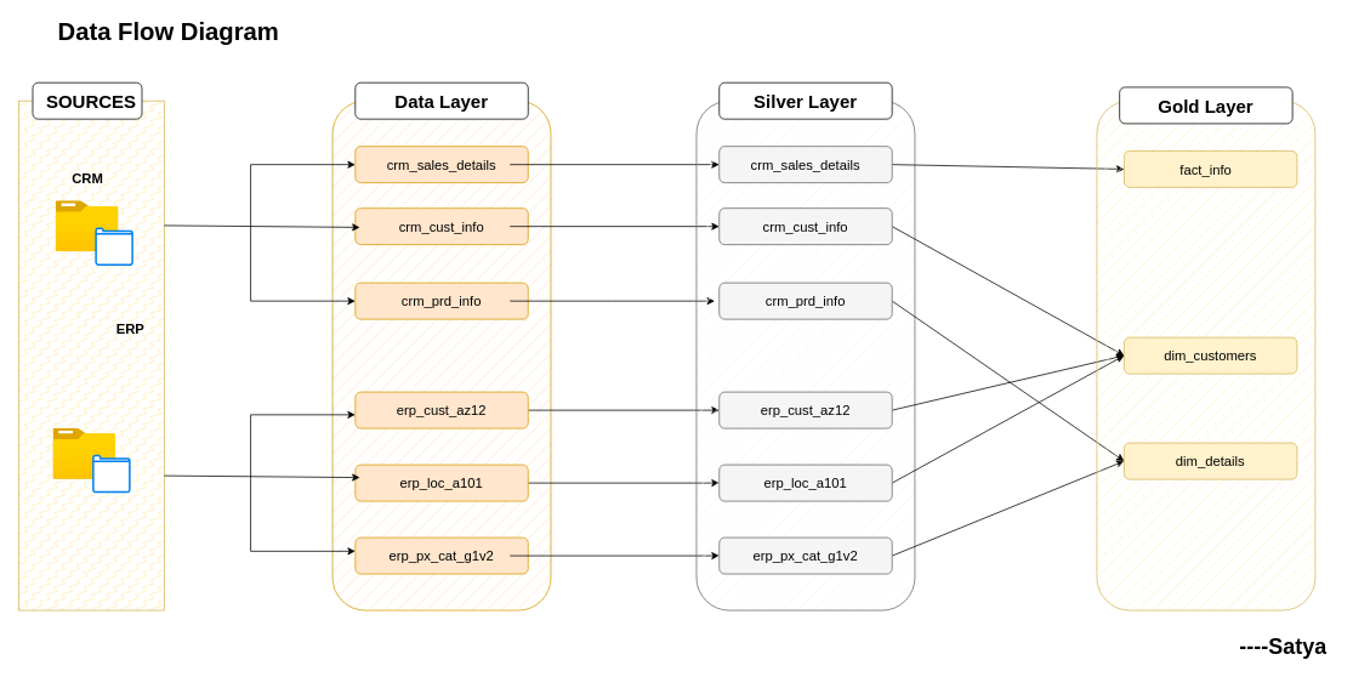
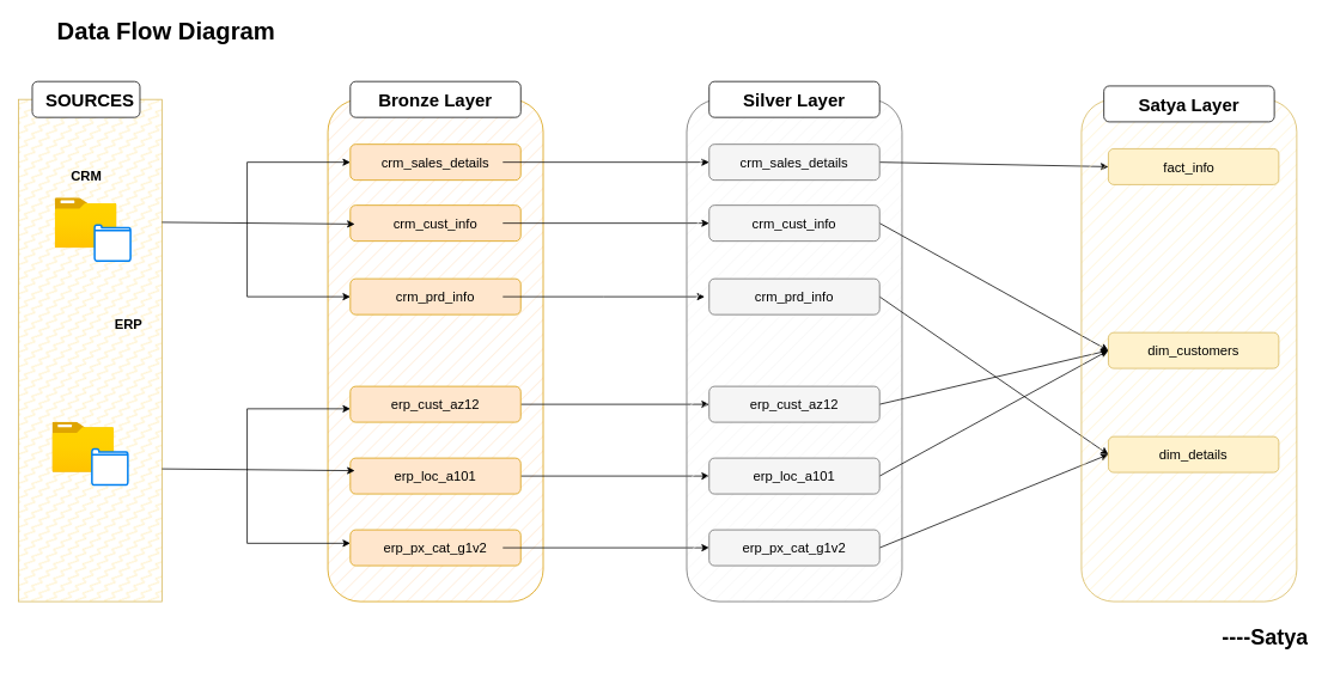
- <mxCell id="11" value="&lt;b&gt;&lt;font style=&quot;font-size: 20px;&quot;&gt;Data Layer&lt;/font&gt;&lt;/b&gt;" style="text;html=1;align=center;verticalAlign=middle;whiteSpace=wrap;rounded=0;" vertex="1" parent="1"><mxGeometry x="410" y="95" width="150" height="30" as="geometry" /></mxCell>
+ <mxCell id="11" value="&lt;b&gt;&lt;font style=&quot;font-size: 20px;&quot;&gt;Bronze Layer&lt;/font&gt;&lt;/b&gt;" style="text;html=1;align=center;verticalAlign=middle;whiteSpace=wrap;rounded=0;" vertex="1" parent="1"><mxGeometry x="410" y="95" width="150" height="30" as="geometry" /></mxCell>
- <mxCell id="60" value="&lt;span style=&quot;font-size: 20px;&quot;&gt;&lt;b&gt;Gold Layer&lt;/b&gt;&lt;/span&gt;" style="text;html=1;align=center;verticalAlign=middle;whiteSpace=wrap;rounded=0;" vertex="1" parent="1"><mxGeometry x="1250" y="100" width="150" height="30" as="geometry" /></mxCell>
+ <mxCell id="60" value="&lt;span style=&quot;font-size: 20px;&quot;&gt;&lt;b&gt;Satya Layer&lt;/b&gt;&lt;/span&gt;" style="text;html=1;align=center;verticalAlign=middle;whiteSpace=wrap;rounded=0;" vertex="1" parent="1"><mxGeometry x="1250" y="100" width="150" height="30" as="geometry" /></mxCell>
